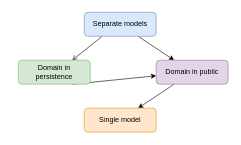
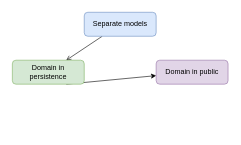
- <mxCell id="2" style="rounded=0;orthogonalLoop=1;jettySize=auto;html=1;exitX=0.75;exitY=1;exitDx=0;exitDy=0;" edge="1" parent="1" source="4" target="8"><mxGeometry relative="1" as="geometry" /></mxCell>
- <mxCell id="6" value="Domain in persistence" style="rounded=1;whiteSpace=wrap;html=1;fillColor=#d5e8d4;strokeColor=#82b366;" vertex="1" parent="1"><mxGeometry x="30" y="100" width="120" height="40" as="geometry" /></mxCell>
+ <mxCell id="6" value="Domain in persistence" style="rounded=1;whiteSpace=wrap;html=1;fillColor=#d5e8d4;strokeColor=#82b366;" vertex="1" parent="1"><mxGeometry x="20" y="100" width="120" height="40" as="geometry" /></mxCell>
- <mxCell id="7" style="edgeStyle=none;rounded=0;orthogonalLoop=1;jettySize=auto;html=1;exitX=0.25;exitY=1;exitDx=0;exitDy=0;entryX=0.75;entryY=0;entryDx=0;entryDy=0;" edge="1" parent="1" source="8" target="9"><mxGeometry relative="1" as="geometry" /></mxCell>
- <mxCell id="9" value="Single model" style="rounded=1;whiteSpace=wrap;html=1;fillColor=#ffe6cc;strokeColor=#d79b00;" vertex="1" parent="1"><mxGeometry x="140" y="180" width="120" height="40" as="geometry" /></mxCell>
